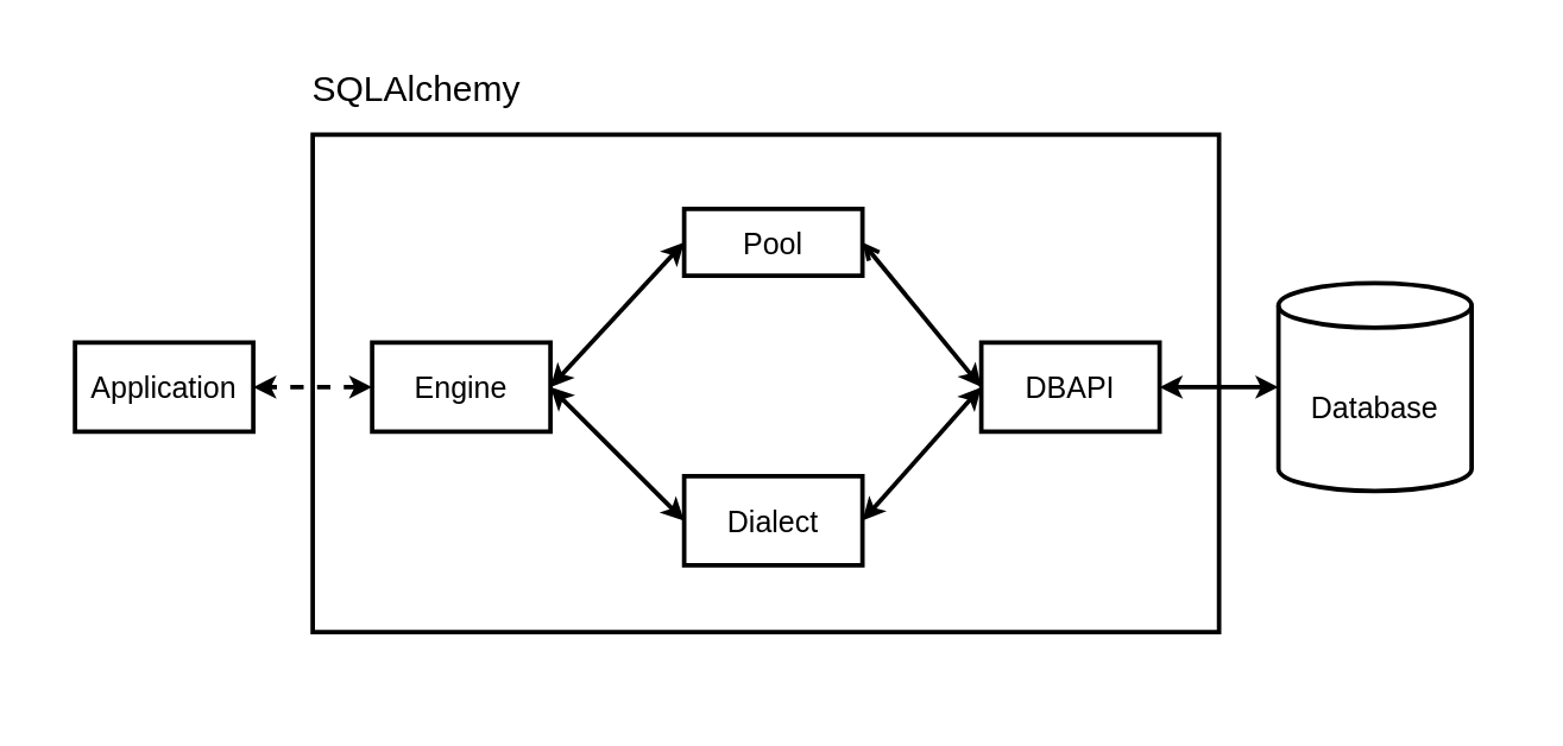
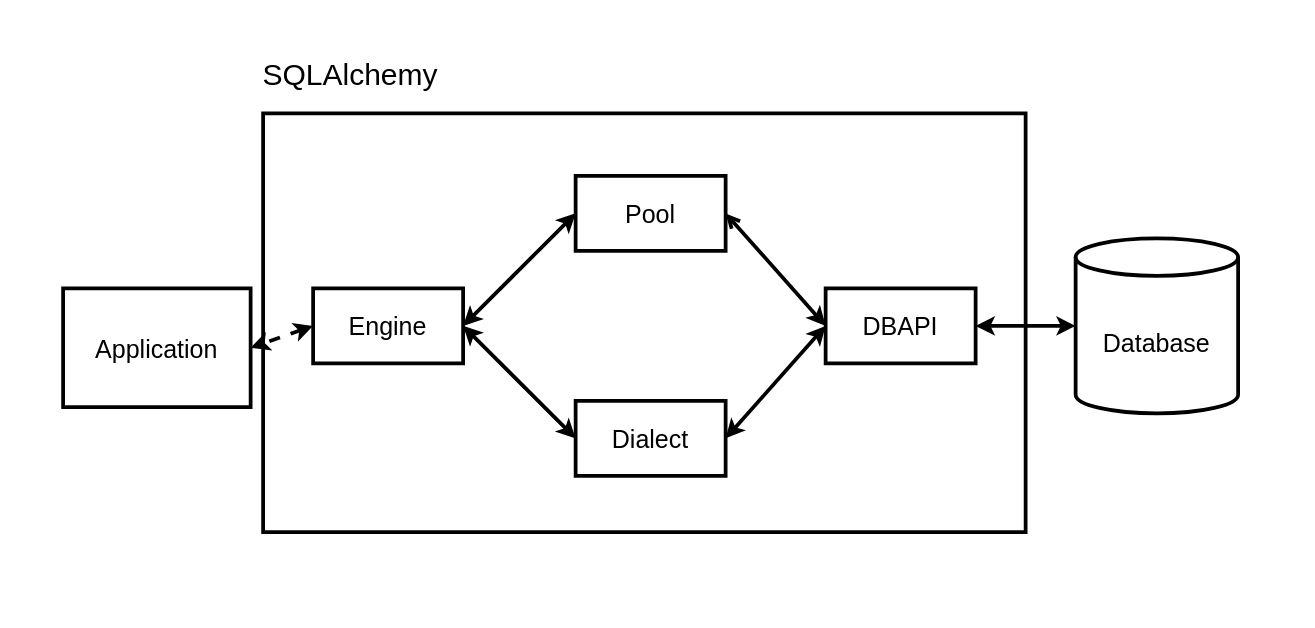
- <mxCell id="8" value="&lt;font style=&quot;font-size: 20px&quot; color=&quot;#000000&quot;&gt;Pool&lt;/font&gt;" style="rounded=0;whiteSpace=wrap;html=1;fillColor=none;strokeColor=#000000;strokeWidth=3;" vertex="1" parent="1"><mxGeometry x="460" y="140" width="120" height="45" as="geometry" /></mxCell>
+ <mxCell id="8" value="&lt;font style=&quot;font-size: 20px&quot; color=&quot;#000000&quot;&gt;Pool&lt;/font&gt;" style="rounded=0;whiteSpace=wrap;html=1;fillColor=none;strokeColor=#000000;strokeWidth=3;" vertex="1" parent="1"><mxGeometry x="460" y="140" width="120" height="60" as="geometry" /></mxCell>
- <mxCell id="3" value="&lt;font style=&quot;font-size: 20px&quot; color=&quot;#000000&quot;&gt;Application&lt;/font&gt;" style="rounded=0;whiteSpace=wrap;html=1;fillColor=none;strokeColor=#000000;strokeWidth=3;" vertex="1" parent="1"><mxGeometry x="50" y="230" width="120" height="60" as="geometry" /></mxCell>
+ <mxCell id="3" value="&lt;font style=&quot;font-size: 20px&quot; color=&quot;#000000&quot;&gt;Application&lt;/font&gt;" style="rounded=0;whiteSpace=wrap;html=1;fillColor=none;strokeColor=#000000;strokeWidth=3;" vertex="1" parent="1"><mxGeometry x="50" y="230" width="150" height="95" as="geometry" /></mxCell>
